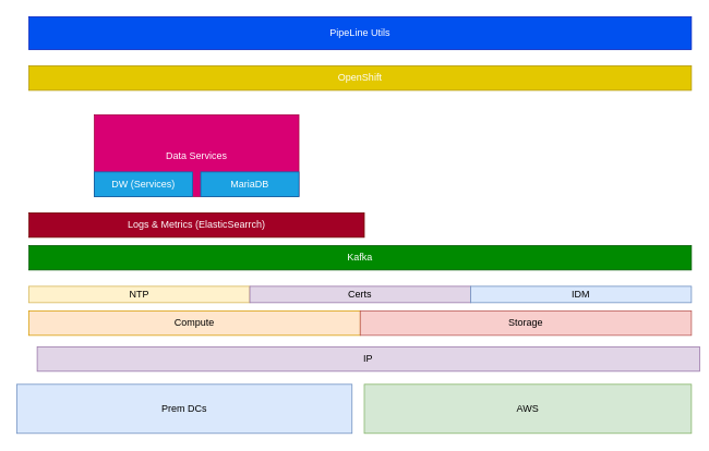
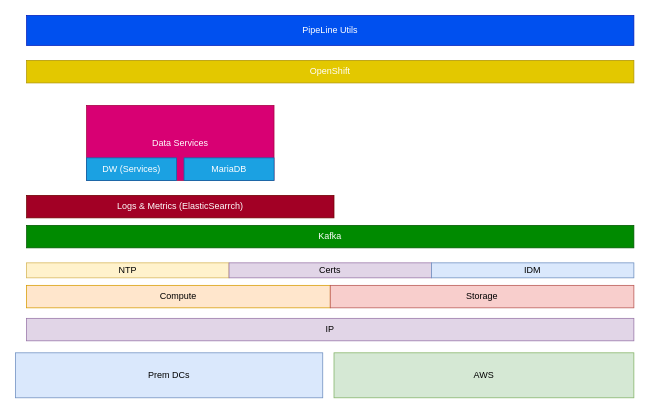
- <mxCell id="15" value="IP" style="rounded=0;whiteSpace=wrap;html=1;fillColor=#e1d5e7;strokeColor=#9673a6;" vertex="1" parent="1"><mxGeometry x="45" y="424" width="810" height="30" as="geometry" /></mxCell>
+ <mxCell id="15" value="IP" style="rounded=0;whiteSpace=wrap;html=1;fillColor=#e1d5e7;strokeColor=#9673a6;" vertex="1" parent="1"><mxGeometry x="35" y="424" width="810" height="30" as="geometry" /></mxCell>
